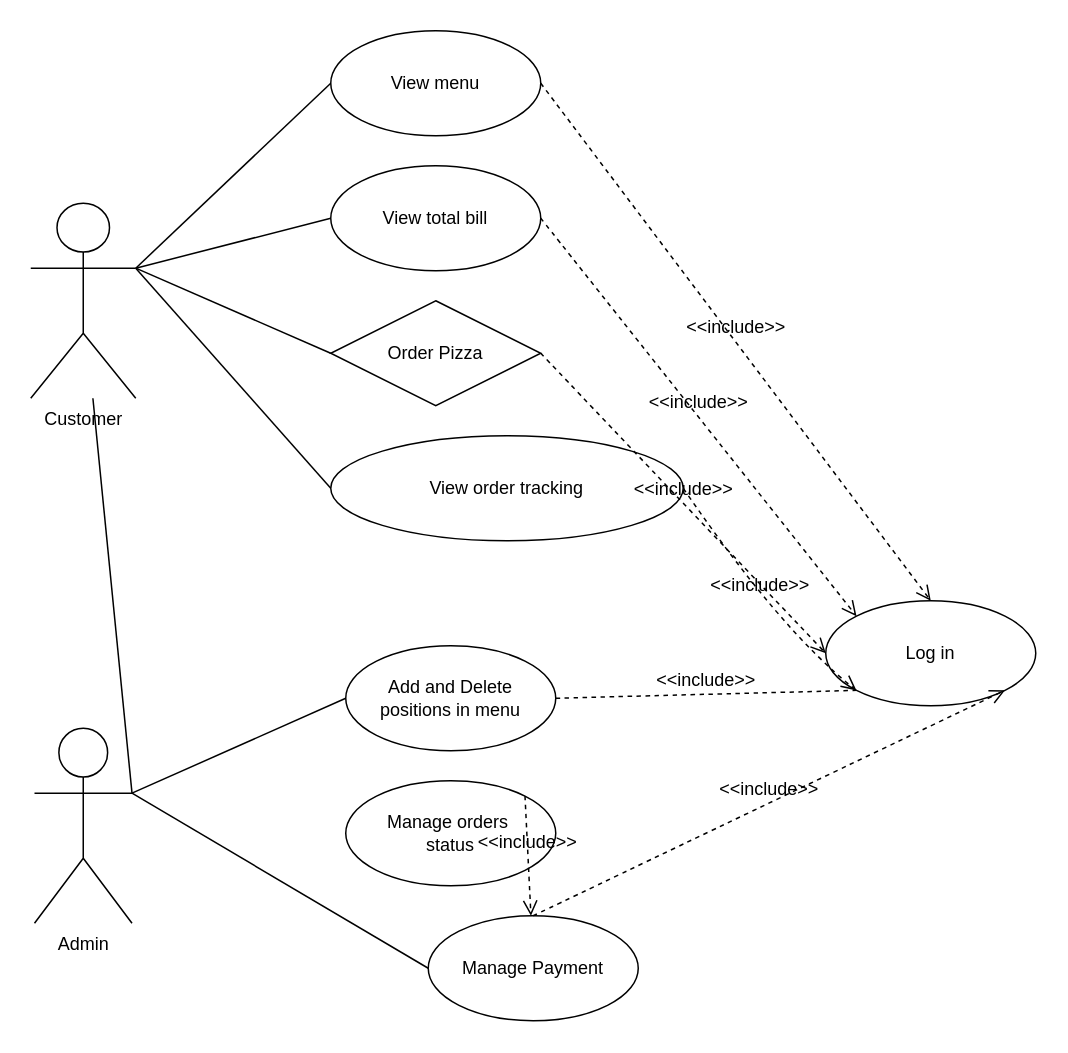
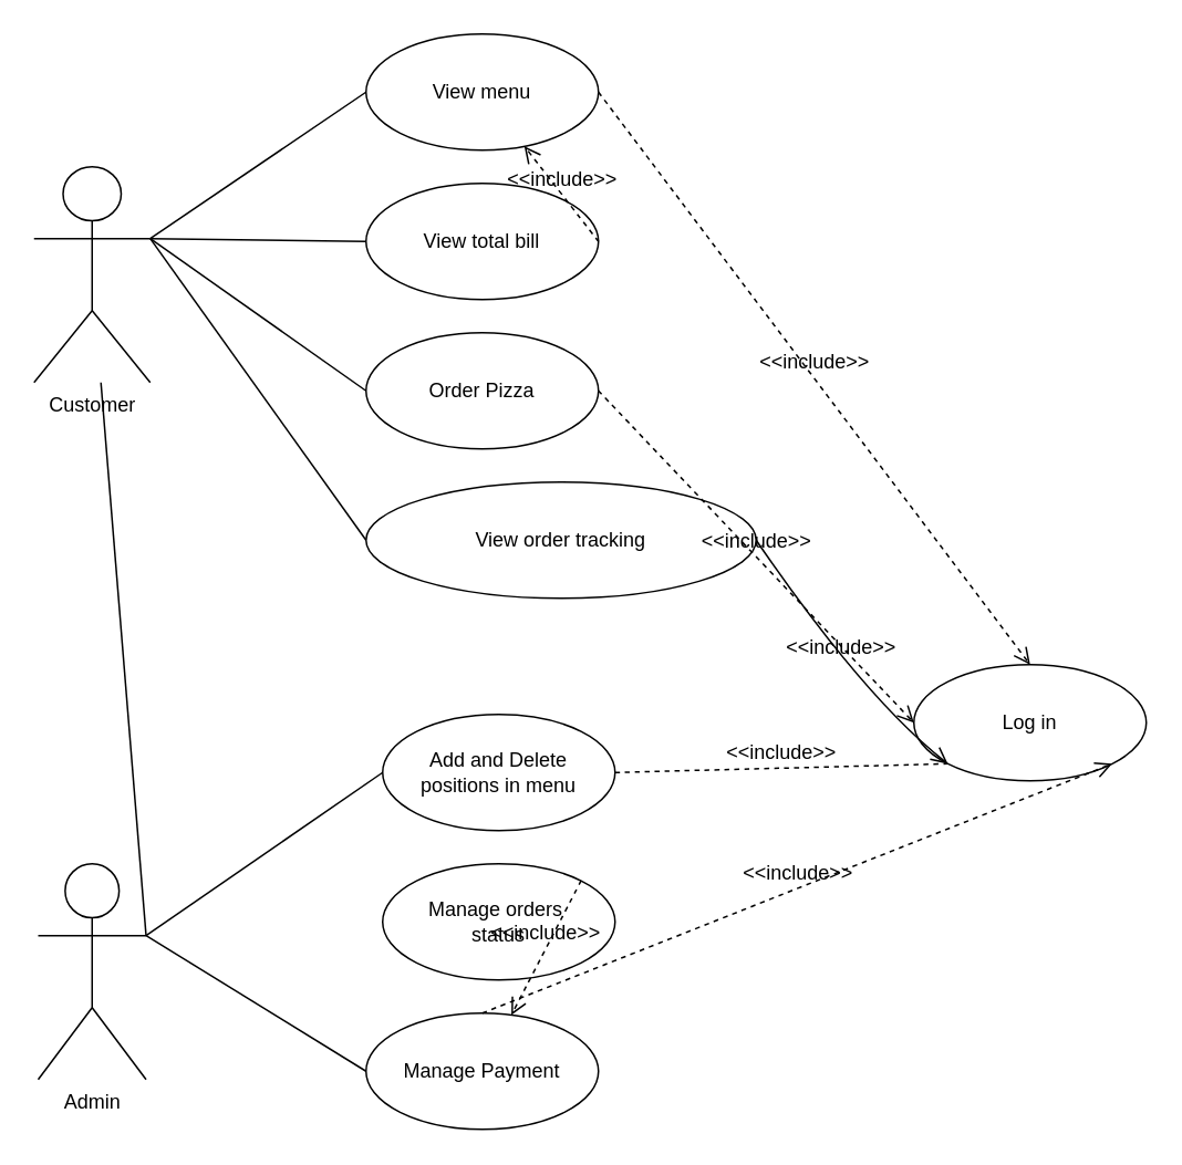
- <mxCell id="2" value="Customer" style="shape=umlActor;verticalLabelPosition=bottom;verticalAlign=top;html=1;outlineConnect=0;" vertex="1" parent="1"><mxGeometry x="20" y="135" width="70" height="130" as="geometry" /></mxCell>
+ <mxCell id="2" value="Customer" style="shape=umlActor;verticalLabelPosition=bottom;verticalAlign=top;html=1;outlineConnect=0;" vertex="1" parent="1"><mxGeometry x="20" y="100" width="70" height="130" as="geometry" /></mxCell>
- <mxCell id="4" value="Order Pizza" style="rhombus;whiteSpace=wrap;html=1;" vertex="1" parent="1"><mxGeometry x="220" y="200" width="140" height="70" as="geometry" /></mxCell>
+ <mxCell id="4" value="Order Pizza" style="ellipse;whiteSpace=wrap;html=1;" vertex="1" parent="1"><mxGeometry x="220" y="200" width="140" height="70" as="geometry" /></mxCell>
- <mxCell id="9" value="&amp;lt;&amp;lt;include&amp;gt;&amp;gt;" style="edgeStyle=none;html=1;endArrow=open;verticalAlign=bottom;dashed=1;labelBackgroundColor=none;rounded=0;fontSize=12;startSize=8;endSize=8;curved=1;entryX=0;entryY=0;entryDx=0;entryDy=0;exitX=1;exitY=0.5;exitDx=0;exitDy=0;" edge="1" parent="1" source="3" target="7"><mxGeometry width="160" relative="1" as="geometry"><mxPoint x="440" y="250" as="sourcePoint" /><mxPoint x="600" y="250" as="targetPoint" /></mxGeometry></mxCell>
+ <mxCell id="9" value="&amp;lt;&amp;lt;include&amp;gt;&amp;gt;" style="edgeStyle=none;html=1;endArrow=open;verticalAlign=bottom;dashed=1;labelBackgroundColor=none;rounded=0;fontSize=12;startSize=8;endSize=8;curved=1;exitX=1;exitY=0.5;exitDx=0;exitDy=0;" edge="1" parent="1" source="3" target="6"><mxGeometry width="160" relative="1" as="geometry"><mxPoint x="440" y="250" as="sourcePoint" /><mxPoint x="600" y="250" as="targetPoint" /></mxGeometry></mxCell>
- <mxCell id="11" value="&amp;lt;&amp;lt;include&amp;gt;&amp;gt;" style="edgeStyle=none;html=1;endArrow=open;verticalAlign=bottom;dashed=1;labelBackgroundColor=none;rounded=0;fontSize=12;startSize=8;endSize=8;curved=1;entryX=0;entryY=1;entryDx=0;entryDy=0;exitX=1;exitY=0.5;exitDx=0;exitDy=0;" edge="1" parent="1" source="5" target="7"><mxGeometry width="160" relative="1" as="geometry"><mxPoint x="440" y="450" as="sourcePoint" /><mxPoint x="590" y="450" as="targetPoint" /><Array as="points"><mxPoint x="520" y="420" /></Array></mxGeometry></mxCell>
+ <mxCell id="11" value="&amp;lt;&amp;lt;include&amp;gt;&amp;gt;" style="edgeStyle=none;html=1;endArrow=open;verticalAlign=bottom;dashed=0;labelBackgroundColor=none;rounded=0;fontSize=12;startSize=8;endSize=8;curved=1;entryX=0;entryY=1;entryDx=0;entryDy=0;exitX=1;exitY=0.5;exitDx=0;exitDy=0;" edge="1" parent="1" source="5" target="7"><mxGeometry width="160" relative="1" as="geometry"><mxPoint x="440" y="450" as="sourcePoint" /><mxPoint x="590" y="450" as="targetPoint" /><Array as="points"><mxPoint x="520" y="420" /></Array></mxGeometry></mxCell>
- <mxCell id="16" value="Admin" style="shape=umlActor;html=1;verticalLabelPosition=bottom;verticalAlign=top;align=center;" vertex="1" parent="1"><mxGeometry x="22.5" y="485" width="65" height="130" as="geometry" /></mxCell>
+ <mxCell id="16" value="Admin" style="shape=umlActor;html=1;verticalLabelPosition=bottom;verticalAlign=top;align=center;" vertex="1" parent="1"><mxGeometry x="22.5" y="520" width="65" height="130" as="geometry" /></mxCell>
- <mxCell id="19" value="&lt;div&gt;Manage Payment&lt;/div&gt;" style="ellipse;whiteSpace=wrap;html=1;" vertex="1" parent="1"><mxGeometry x="285" y="610" width="140" height="70" as="geometry" /></mxCell>
+ <mxCell id="19" value="&lt;div&gt;Manage Payment&lt;/div&gt;" style="ellipse;whiteSpace=wrap;html=1;" vertex="1" parent="1"><mxGeometry x="220" y="610" width="140" height="70" as="geometry" /></mxCell>
